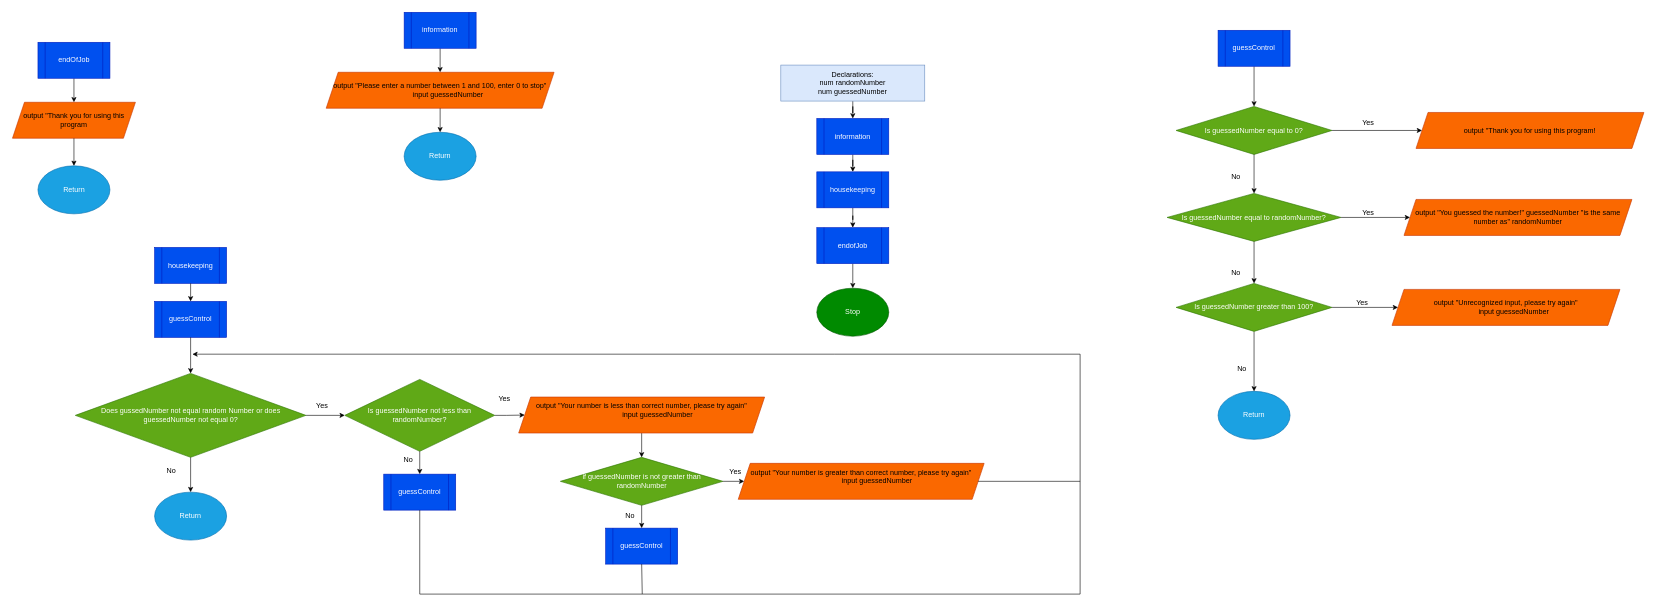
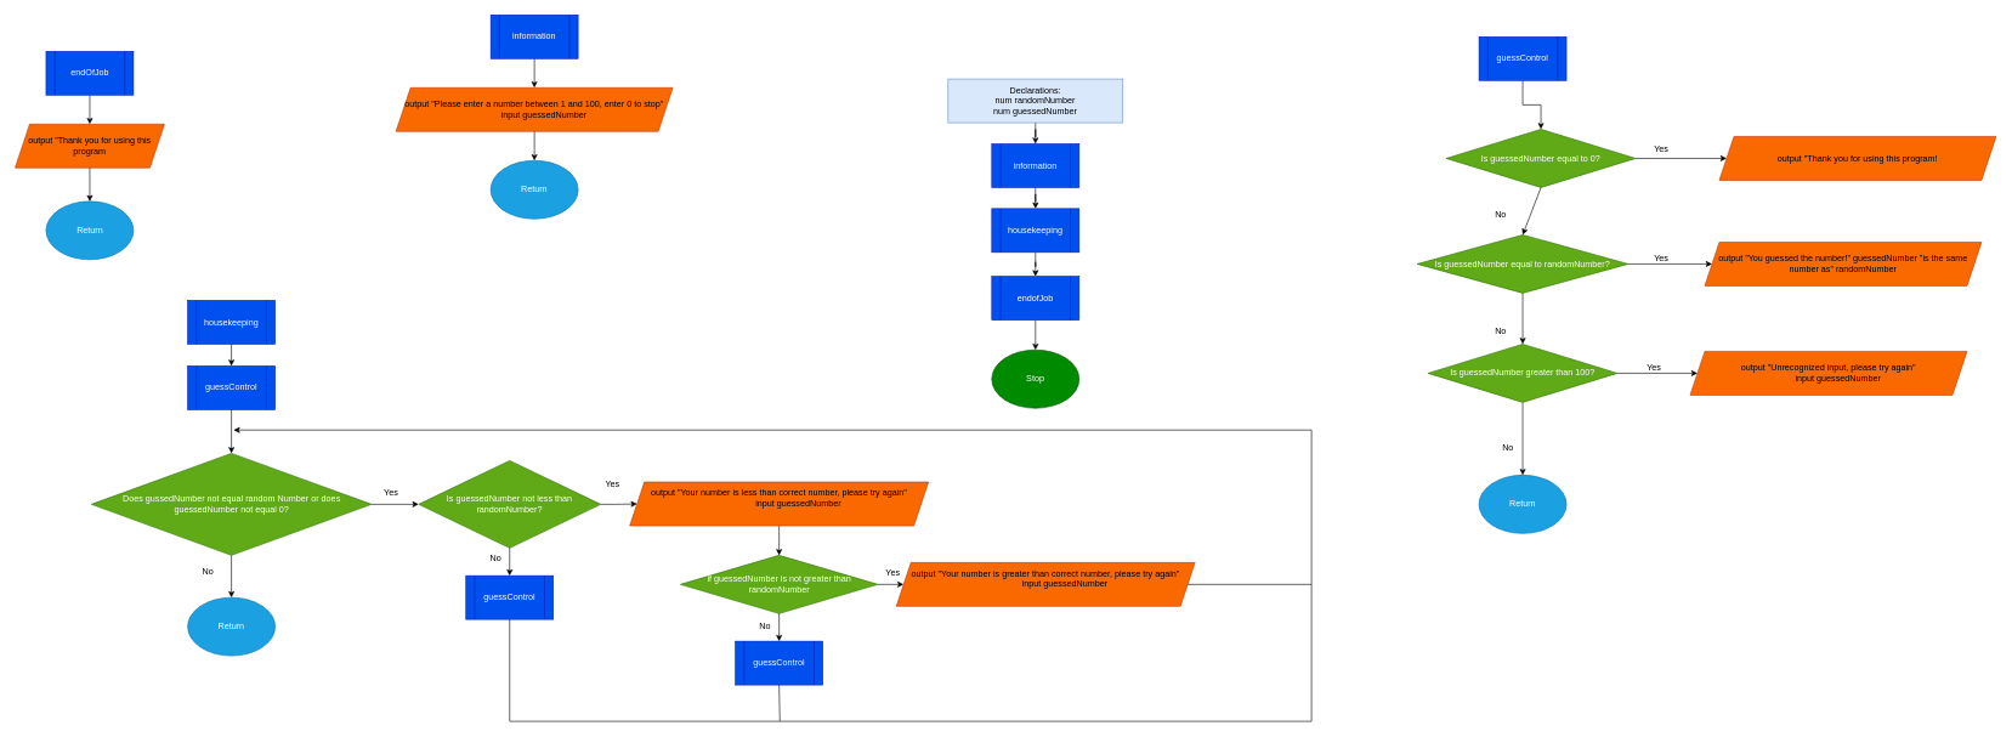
- <mxCell id="51" value="Is guessedNumber equal to 0?" style="rhombus;whiteSpace=wrap;html=1;fillColor=#60a917;strokeColor=#2D7600;fontColor=#ffffff;" vertex="1" parent="1"><mxGeometry x="1960" y="177" width="260" height="80" as="geometry" /></mxCell>
+ <mxCell id="51" value="Is guessedNumber equal to 0?" style="rhombus;whiteSpace=wrap;html=1;fillColor=#60a917;strokeColor=#2D7600;fontColor=#ffffff;" vertex="1" parent="1"><mxGeometry x="1985" y="177" width="260" height="80" as="geometry" /></mxCell>
